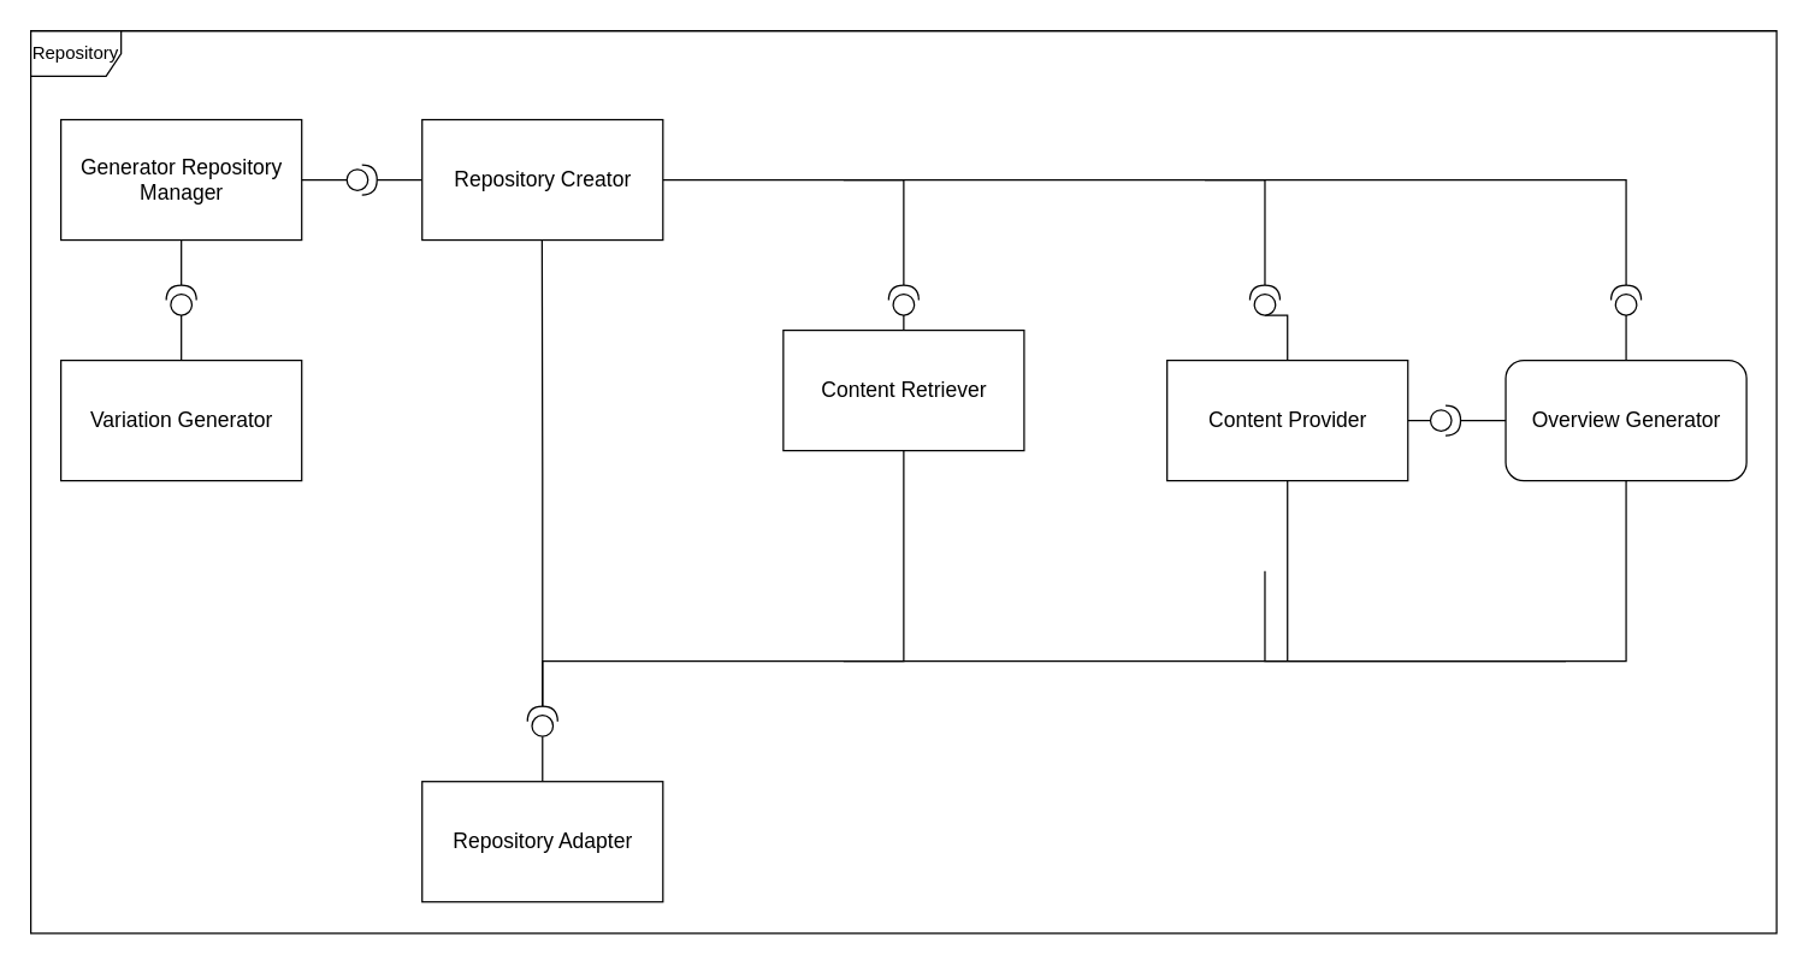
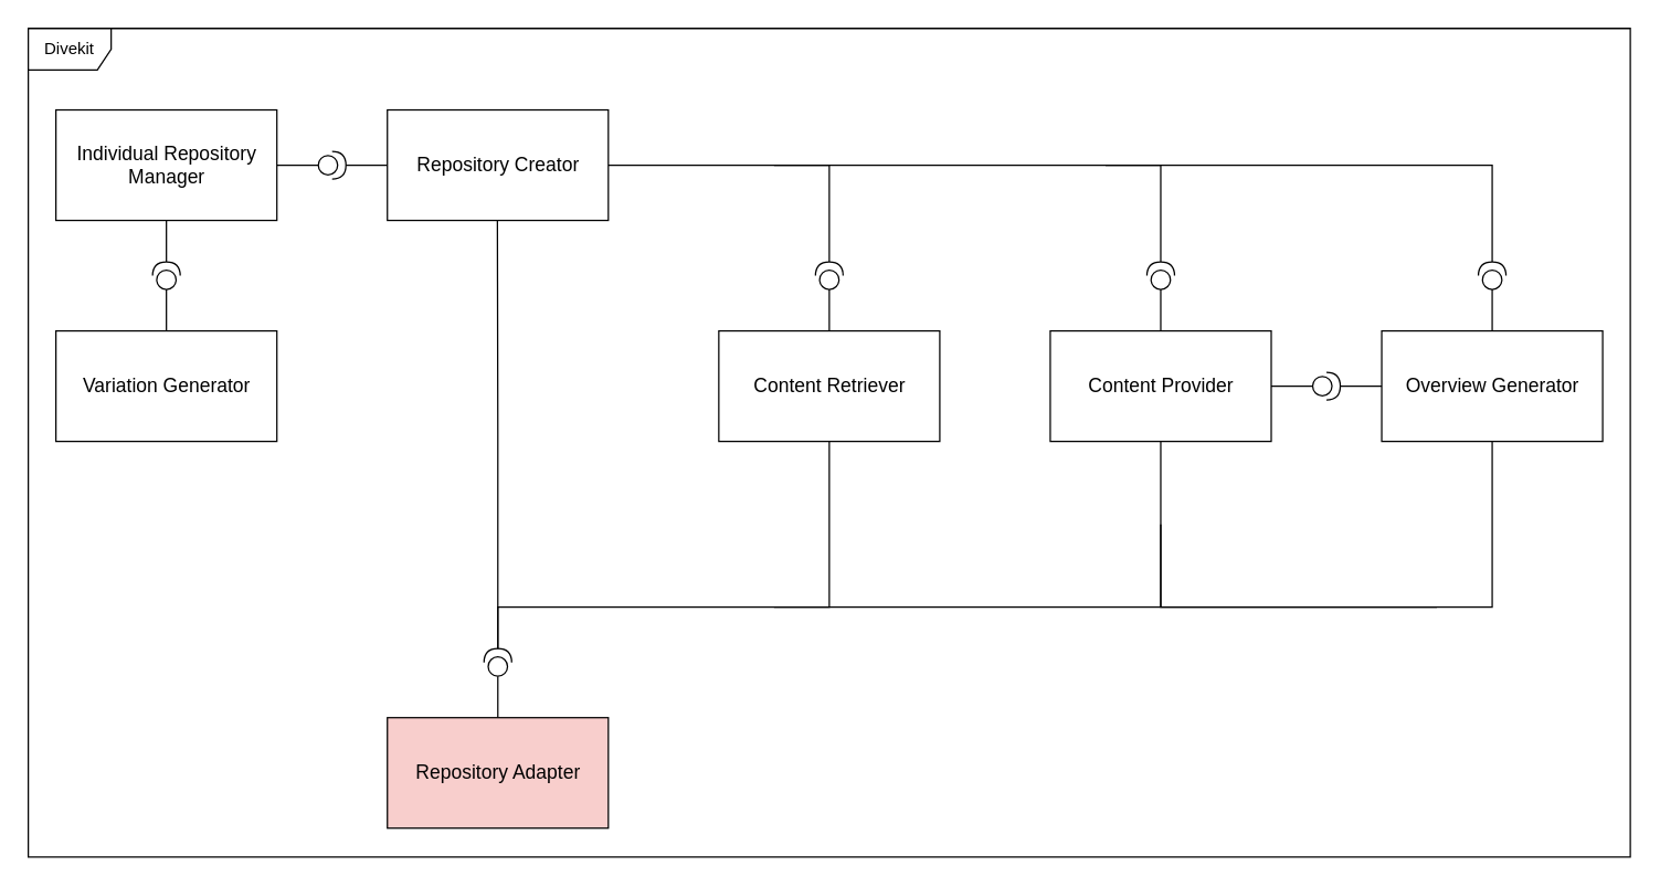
- <mxCell id="2" value="Repository" style="shape=umlFrame;whiteSpace=wrap;html=1;" vertex="1" parent="1"><mxGeometry x="20" y="20" width="1160" height="600" as="geometry" /></mxCell>
+ <mxCell id="2" value="Divekit" style="shape=umlFrame;whiteSpace=wrap;html=1;" vertex="1" parent="1"><mxGeometry x="20" y="20" width="1160" height="600" as="geometry" /></mxCell>
- <mxCell id="29" value="&lt;font style=&quot;font-size: 14px&quot;&gt;Generator Repository&lt;br&gt;Manager&lt;/font&gt;" style="html=1;" vertex="1" parent="1"><mxGeometry x="40" y="79" width="160" height="80" as="geometry" /></mxCell>
+ <mxCell id="29" value="&lt;font style=&quot;font-size: 14px&quot;&gt;Individual Repository&lt;br&gt;Manager&lt;/font&gt;" style="html=1;" vertex="1" parent="1"><mxGeometry x="40" y="79" width="160" height="80" as="geometry" /></mxCell>
- <mxCell id="7" value="&lt;font style=&quot;font-size: 14px&quot;&gt;Content Retriever&lt;/font&gt;" style="html=1;" vertex="1" parent="1"><mxGeometry x="520" y="219" width="160" height="80" as="geometry" /></mxCell>
+ <mxCell id="7" value="&lt;font style=&quot;font-size: 14px&quot;&gt;Content Retriever&lt;/font&gt;" style="html=1;" vertex="1" parent="1"><mxGeometry x="520" y="239" width="160" height="80" as="geometry" /></mxCell>
- <mxCell id="10" value="&lt;font style=&quot;font-size: 14px&quot;&gt;Content Provider&lt;/font&gt;" style="html=1;" vertex="1" parent="1"><mxGeometry x="775" y="239" width="160" height="80" as="geometry" /></mxCell>
+ <mxCell id="10" value="&lt;font style=&quot;font-size: 14px&quot;&gt;Content Provider&lt;/font&gt;" style="html=1;" vertex="1" parent="1"><mxGeometry x="760" y="239" width="160" height="80" as="geometry" /></mxCell>
- <mxCell id="12" value="&lt;font style=&quot;font-size: 14px&quot;&gt;Overview Generator&lt;/font&gt;" style="html=1;rounded=1;" vertex="1" parent="1"><mxGeometry x="1000" y="239" width="160" height="80" as="geometry" /></mxCell>
+ <mxCell id="12" value="&lt;font style=&quot;font-size: 14px&quot;&gt;Overview Generator&lt;/font&gt;" style="html=1;" vertex="1" parent="1"><mxGeometry x="1000" y="239" width="160" height="80" as="geometry" /></mxCell>
- <mxCell id="14" value="&lt;font style=&quot;font-size: 14px&quot;&gt;Repository Adapter&lt;/font&gt;" style="html=1;" vertex="1" parent="1"><mxGeometry x="280" y="519" width="160" height="80" as="geometry" /></mxCell>
+ <mxCell id="14" value="&lt;font style=&quot;font-size: 14px&quot;&gt;Repository Adapter&lt;/font&gt;" style="html=1;fillColor=#f8cecc;" vertex="1" parent="1"><mxGeometry x="280" y="519" width="160" height="80" as="geometry" /></mxCell>
